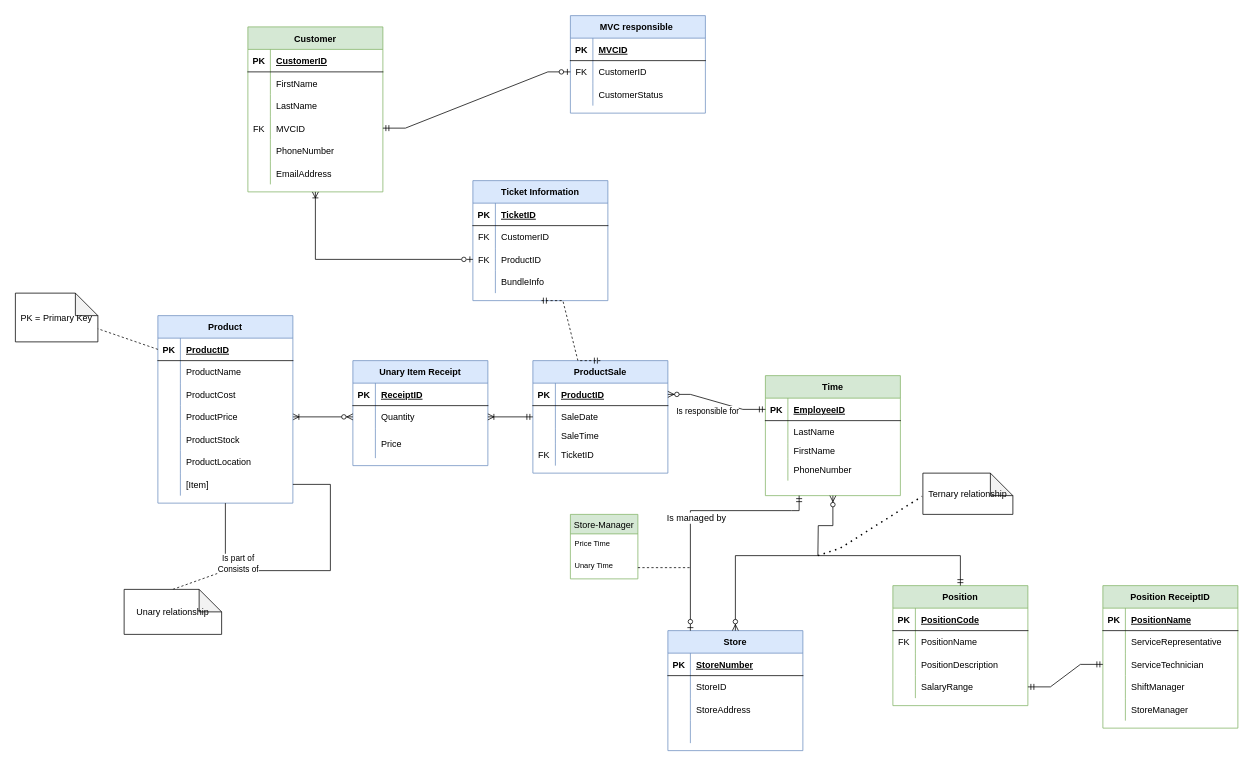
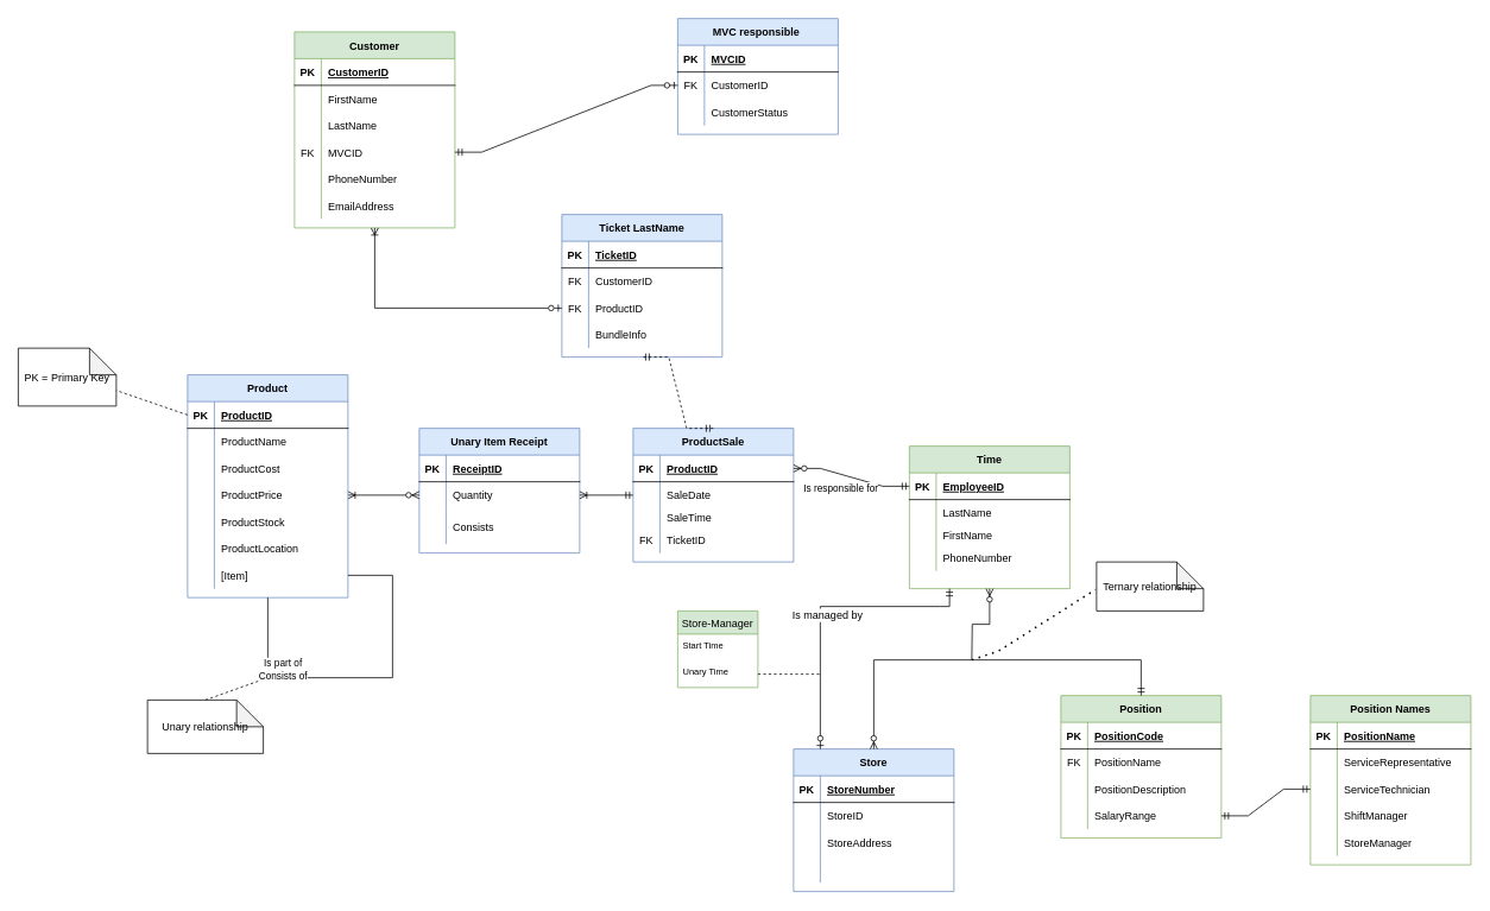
- <mxCell id="111" value="Ticket Information" style="shape=table;startSize=30;container=1;collapsible=1;childLayout=tableLayout;fixedRows=1;rowLines=0;fontStyle=1;align=center;resizeLast=1;fillColor=#dae8fc;strokeColor=#6c8ebf;" vertex="1" parent="1"><mxGeometry x="630" y="240" width="180" height="160" as="geometry" /></mxCell>
+ <mxCell id="111" value="Ticket LastName" style="shape=table;startSize=30;container=1;collapsible=1;childLayout=tableLayout;fixedRows=1;rowLines=0;fontStyle=1;align=center;resizeLast=1;fillColor=#dae8fc;strokeColor=#6c8ebf;" vertex="1" parent="1"><mxGeometry x="630" y="240" width="180" height="160" as="geometry" /></mxCell>
- <mxCell id="77" value="Price" style="shape=partialRectangle;connectable=0;fillColor=none;top=0;left=0;bottom=0;right=0;align=left;spacingLeft=6;overflow=hidden;fontSize=12;" parent="75" vertex="1"><mxGeometry x="30" width="150" height="40" as="geometry"><mxRectangle width="150" height="40" as="alternateBounds" /></mxGeometry></mxCell>
+ <mxCell id="77" value="Consists" style="shape=partialRectangle;connectable=0;fillColor=none;top=0;left=0;bottom=0;right=0;align=left;spacingLeft=6;overflow=hidden;fontSize=12;" parent="75" vertex="1"><mxGeometry x="30" width="150" height="40" as="geometry"><mxRectangle width="150" height="40" as="alternateBounds" /></mxGeometry></mxCell>
- <mxCell id="65" value="Price Time     " style="text;strokeColor=none;fillColor=none;spacingLeft=4;spacingRight=4;overflow=hidden;rotatable=0;points=[[0,0.5],[1,0.5]];portConstraint=eastwest;fontSize=10;" parent="64" vertex="1"><mxGeometry y="26" width="90" height="30" as="geometry" /></mxCell>
+ <mxCell id="65" value="Start Time     " style="text;strokeColor=none;fillColor=none;spacingLeft=4;spacingRight=4;overflow=hidden;rotatable=0;points=[[0,0.5],[1,0.5]];portConstraint=eastwest;fontSize=10;" parent="64" vertex="1"><mxGeometry y="26" width="90" height="30" as="geometry" /></mxCell>
- <mxCell id="153" value="Position ReceiptID" style="shape=table;startSize=30;container=1;collapsible=1;childLayout=tableLayout;fixedRows=1;rowLines=0;fontStyle=1;align=center;resizeLast=1;fillColor=#d5e8d4;strokeColor=#82b366;" vertex="1" parent="1"><mxGeometry x="1470" y="780" width="180" height="190" as="geometry" /></mxCell>
+ <mxCell id="153" value="Position Names" style="shape=table;startSize=30;container=1;collapsible=1;childLayout=tableLayout;fixedRows=1;rowLines=0;fontStyle=1;align=center;resizeLast=1;fillColor=#d5e8d4;strokeColor=#82b366;" vertex="1" parent="1"><mxGeometry x="1470" y="780" width="180" height="190" as="geometry" /></mxCell>
